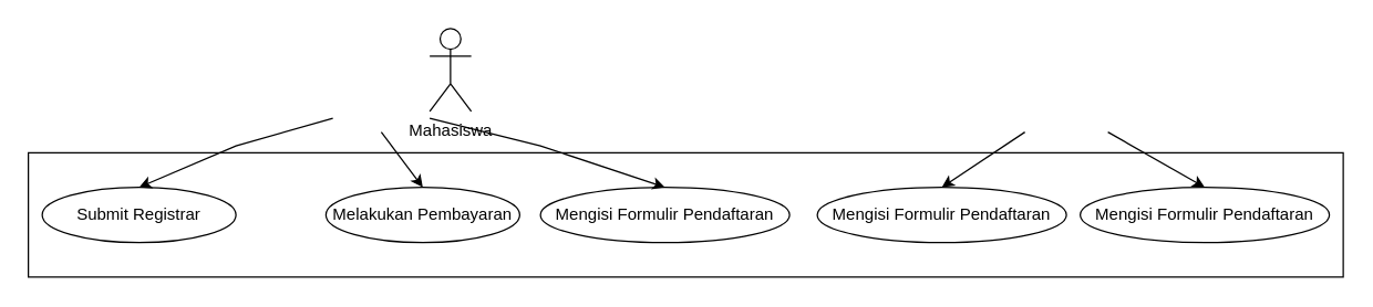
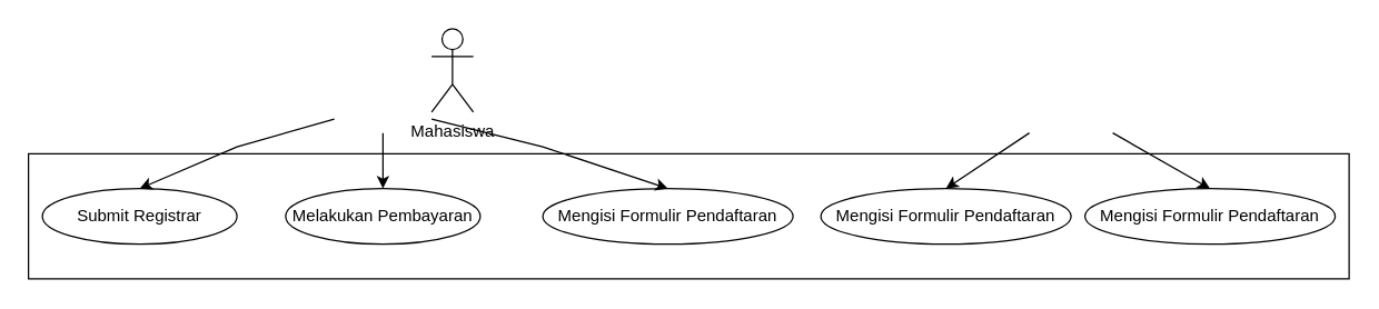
- <mxCell id="5" value="Melakukan Pembayaran" style="ellipse;whiteSpace=wrap;html=1;" vertex="1" parent="1"><mxGeometry x="235" y="135" width="140" height="40" as="geometry" /></mxCell>
+ <mxCell id="5" value="Melakukan Pembayaran" style="ellipse;whiteSpace=wrap;html=1;" vertex="1" parent="1"><mxGeometry x="205" y="135" width="140" height="40" as="geometry" /></mxCell>
